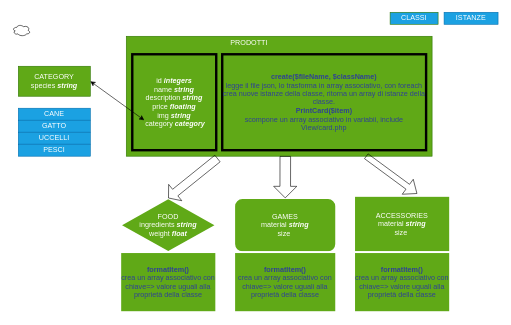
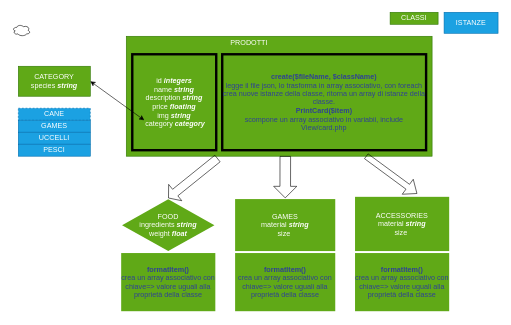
- <mxCell id="6" value="CLASSI" style="rounded=0;whiteSpace=wrap;html=1;fillColor=#1ba1e2;fontColor=#ffffff;strokeColor=#2D7600;" parent="1" vertex="1"><mxGeometry x="650" y="20" width="80" height="20" as="geometry" /></mxCell>
+ <mxCell id="6" value="CLASSI" style="rounded=0;whiteSpace=wrap;html=1;fillColor=#60a917;fontColor=#ffffff;strokeColor=#2D7600;" parent="1" vertex="1"><mxGeometry x="650" y="20" width="80" height="20" as="geometry" /></mxCell>
- <mxCell id="8" value="ISTANZE" style="rounded=0;whiteSpace=wrap;html=1;fontColor=#ffffff;fillColor=#1ba1e2;strokeColor=#006EAF;" parent="1" vertex="1"><mxGeometry x="740" y="20" width="90" height="20" as="geometry" /></mxCell>
+ <mxCell id="8" value="ISTANZE" style="rounded=0;whiteSpace=wrap;html=1;fontColor=#ffffff;fillColor=#1ba1e2;strokeColor=#006EAF;" parent="1" vertex="1"><mxGeometry x="740" y="20" width="90" height="35" as="geometry" /></mxCell>
- <mxCell id="9" value="CANE" style="rounded=0;whiteSpace=wrap;html=1;fontColor=#ffffff;fillColor=#1ba1e2;strokeColor=#006EAF;" parent="1" vertex="1"><mxGeometry x="30" y="180" width="120" height="20" as="geometry" /></mxCell>
+ <mxCell id="9" value="CANE" style="rounded=0;whiteSpace=wrap;html=1;fontColor=#ffffff;fillColor=#1ba1e2;strokeColor=#006EAF;dashed=1;" parent="1" vertex="1"><mxGeometry x="30" y="180" width="120" height="20" as="geometry" /></mxCell>
- <mxCell id="10" value="GATTO" style="rounded=0;whiteSpace=wrap;html=1;fontColor=#ffffff;fillColor=#1ba1e2;strokeColor=#006EAF;" parent="1" vertex="1"><mxGeometry x="30" y="200" width="120" height="20" as="geometry" /></mxCell>
+ <mxCell id="10" value="GAMES" style="rounded=0;whiteSpace=wrap;html=1;fontColor=#ffffff;fillColor=#1ba1e2;strokeColor=#006EAF;" parent="1" vertex="1"><mxGeometry x="30" y="200" width="120" height="20" as="geometry" /></mxCell>
- <mxCell id="4" value="GAMES&lt;br&gt;material &lt;b&gt;&lt;i&gt;string&lt;/i&gt;&lt;/b&gt;&lt;br&gt;size&amp;nbsp;" style="whiteSpace=wrap;html=1;fillColor=#60a917;fontColor=#ffffff;strokeColor=#FFFFFF;strokeWidth=3;rounded=1;" parent="1" vertex="1"><mxGeometry x="390" y="330" width="170" height="90" as="geometry" /></mxCell>
+ <mxCell id="4" value="GAMES&lt;br&gt;material &lt;b&gt;&lt;i&gt;string&lt;/i&gt;&lt;/b&gt;&lt;br&gt;size&amp;nbsp;" style="rounded=0;whiteSpace=wrap;html=1;fillColor=#60a917;fontColor=#ffffff;strokeColor=#FFFFFF;strokeWidth=3;" parent="1" vertex="1"><mxGeometry x="390" y="330" width="170" height="90" as="geometry" /></mxCell>
